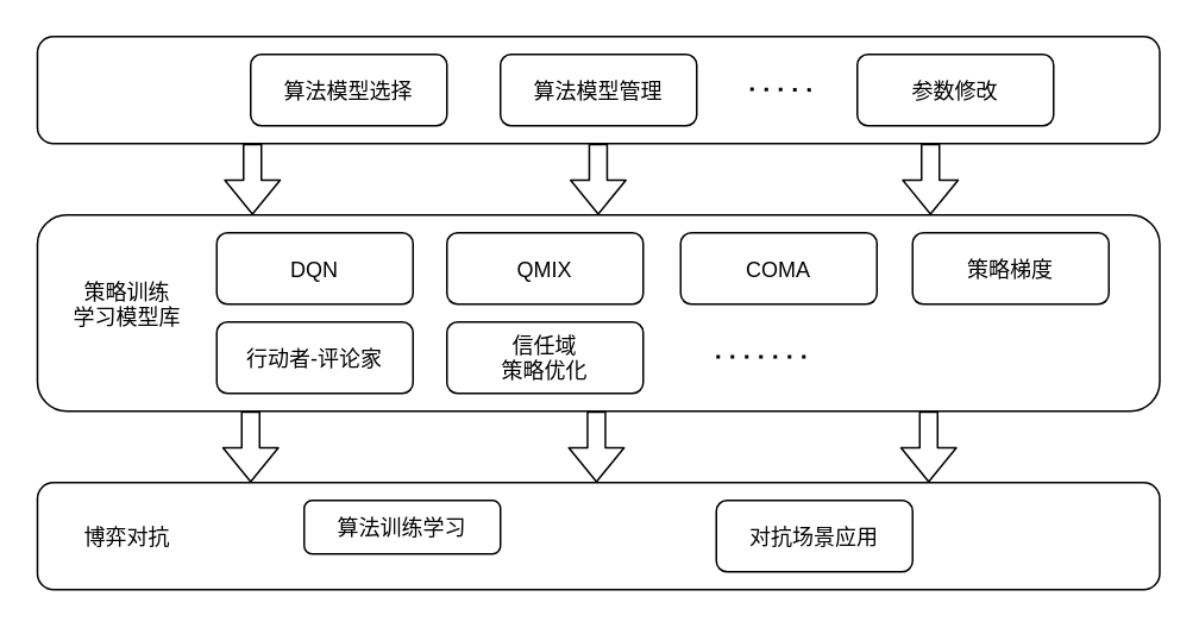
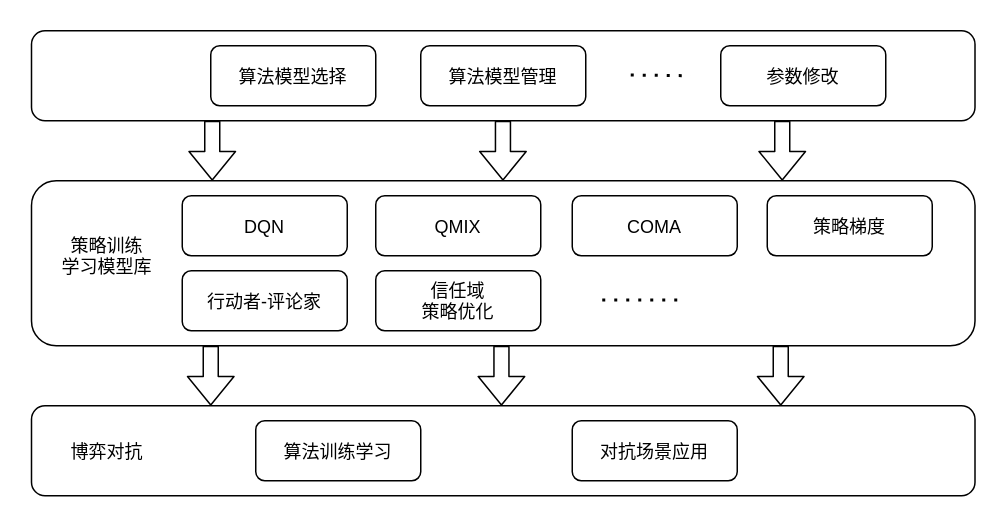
- <mxCell id="17" value="算法训练学习" style="rounded=1;" vertex="1" parent="1"><mxGeometry x="170" y="280" width="110" height="30" as="geometry" /></mxCell>
+ <mxCell id="17" value="算法训练学习" style="rounded=1;" vertex="1" parent="1"><mxGeometry x="170" y="280" width="110" height="40" as="geometry" /></mxCell>
- <mxCell id="18" value="对抗场景应用" style="rounded=1;" vertex="1" parent="1"><mxGeometry x="401" y="280" width="110" height="40" as="geometry" /></mxCell>
+ <mxCell id="18" value="对抗场景应用" style="rounded=1;" vertex="1" parent="1"><mxGeometry x="381" y="280" width="110" height="40" as="geometry" /></mxCell>
